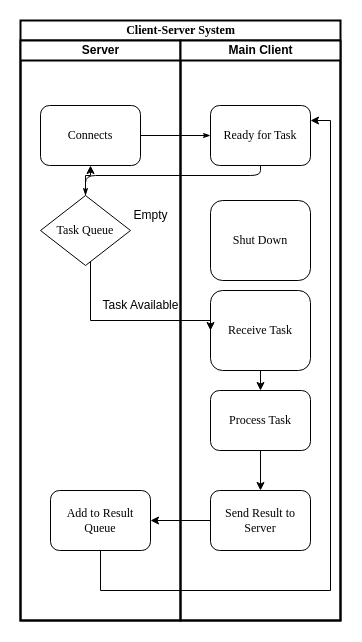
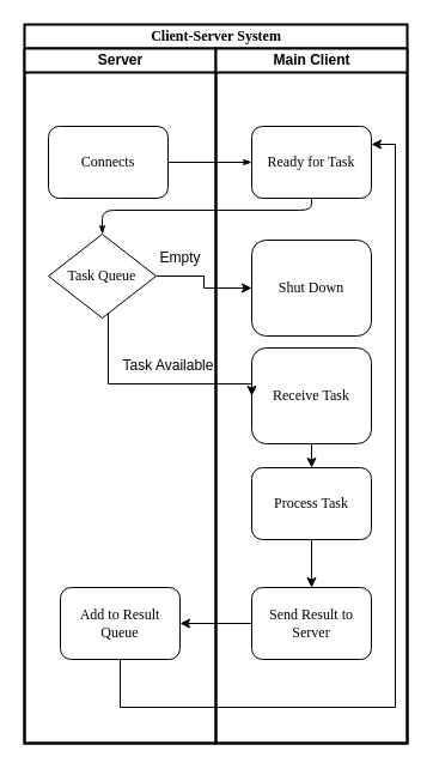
- <mxCell id="18" style="edgeStyle=orthogonalEdgeStyle;rounded=0;orthogonalLoop=1;jettySize=auto;html=1;" edge="1" parent="2" source="7" target="6"><mxGeometry relative="1" as="geometry" /></mxCell>
+ <mxCell id="18" style="edgeStyle=orthogonalEdgeStyle;rounded=0;orthogonalLoop=1;jettySize=auto;html=1;entryX=0;entryY=0.5;entryDx=0;entryDy=0;" edge="1" parent="2" source="7" target="13"><mxGeometry relative="1" as="geometry" /></mxCell>
